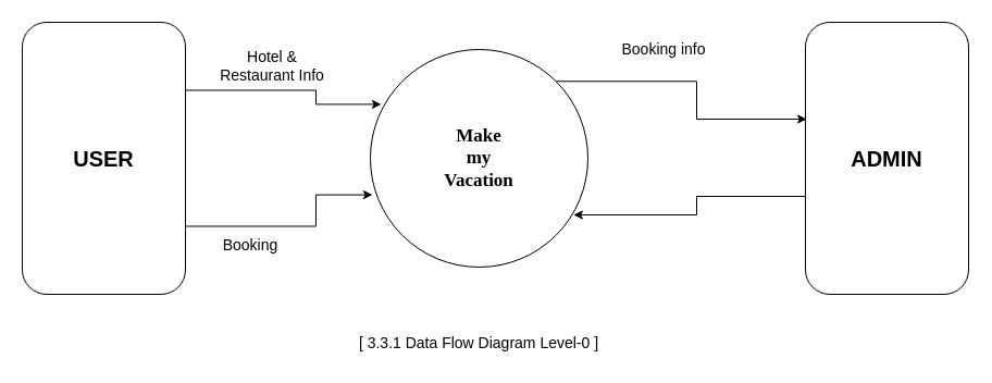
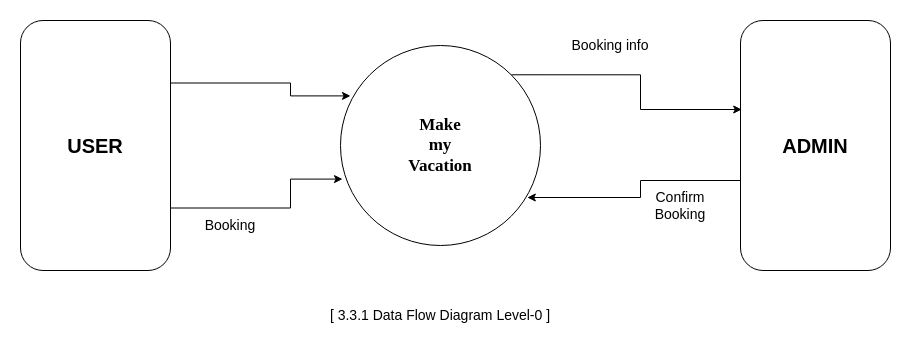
- <mxCell id="11" value="Hotel &amp;amp; Restaurant Info" style="text;html=1;strokeColor=none;fillColor=none;align=center;verticalAlign=middle;whiteSpace=wrap;rounded=0;strokeWidth=1;fontFamily=Helvetica;fontSize=14;" parent="1" vertex="1"><mxGeometry x="190" y="45" width="120" height="30" as="geometry" /></mxCell>
+ <mxCell id="13" value="Confirm&lt;br&gt;Booking" style="text;html=1;strokeColor=none;fillColor=none;align=center;verticalAlign=middle;whiteSpace=wrap;rounded=0;strokeWidth=1;fontFamily=Helvetica;fontSize=14;" parent="1" vertex="1"><mxGeometry x="650" y="190" width="60" height="30" as="geometry" /></mxCell>
